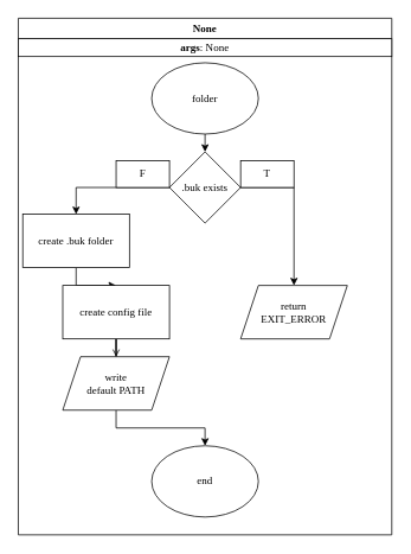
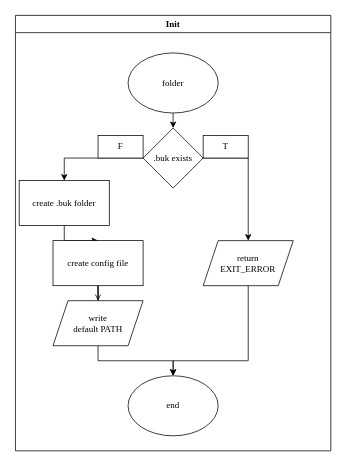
- <mxCell id="2" value="None" style="swimlane;whiteSpace=wrap;html=1;strokeColor=light-dark(#000000,#6E7681);fillColor=light-dark(#FFFFFF,transparent);fontFamily=Ubuntu;fontSource=https%3A%2F%2Ffonts.googleapis.com%2Fcss%3Ffamily%3DUbuntu;fontColor=light-dark(#000000,#E6E6E6);" parent="1" vertex="1"><mxGeometry x="20" y="20" width="420" height="580" as="geometry" /></mxCell>
+ <mxCell id="2" value="Init" style="swimlane;whiteSpace=wrap;html=1;strokeColor=light-dark(#000000,#6E7681);fillColor=light-dark(#FFFFFF,transparent);fontFamily=Ubuntu;fontSource=https%3A%2F%2Ffonts.googleapis.com%2Fcss%3Ffamily%3DUbuntu;fontColor=light-dark(#000000,#E6E6E6);" parent="1" vertex="1"><mxGeometry x="20" y="20" width="420" height="580" as="geometry" /></mxCell>
- <mxCell id="19" value="&lt;span style=&quot;&quot;&gt;&lt;b&gt;args&lt;/b&gt;: None&lt;/span&gt;" style="rounded=0;whiteSpace=wrap;html=1;strokeColor=light-dark(#000000,#6E7681);fillColor=light-dark(#FFFFFF,transparent);fontFamily=Ubuntu;fontSource=https%3A%2F%2Ffonts.googleapis.com%2Fcss%3Ffamily%3DUbuntu;fontColor=light-dark(#000000,#E6E6E6);" parent="1" vertex="1"><mxGeometry x="20" y="43" width="420" height="20" as="geometry" /></mxCell>
+ <mxCell id="9" style="edgeStyle=orthogonalEdgeStyle;rounded=0;orthogonalLoop=1;jettySize=auto;html=1;exitX=0.5;exitY=1;exitDx=0;exitDy=0;entryX=0.5;entryY=0;entryDx=0;entryDy=0;strokeColor=light-dark(#000000,#6E7681);fillColor=light-dark(#FFFFFF,transparent);fontFamily=Ubuntu;fontSource=https%3A%2F%2Ffonts.googleapis.com%2Fcss%3Ffamily%3DUbuntu;fontColor=light-dark(#000000,#E6E6E6);" parent="2" source="10" target="3" edge="1"><mxGeometry relative="1" as="geometry"><Array as="points"><mxPoint x="310" y="460" /><mxPoint x="210" y="460" /></Array></mxGeometry></mxCell>
